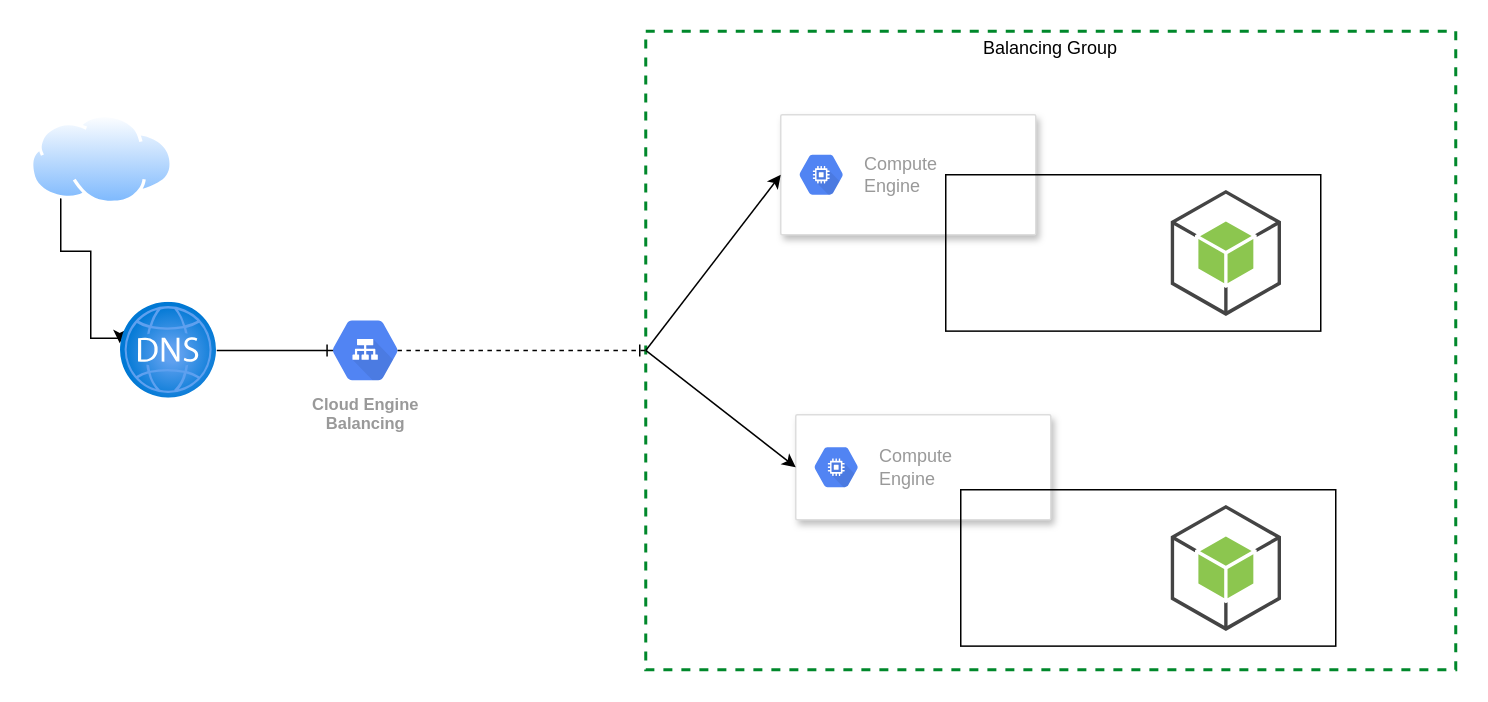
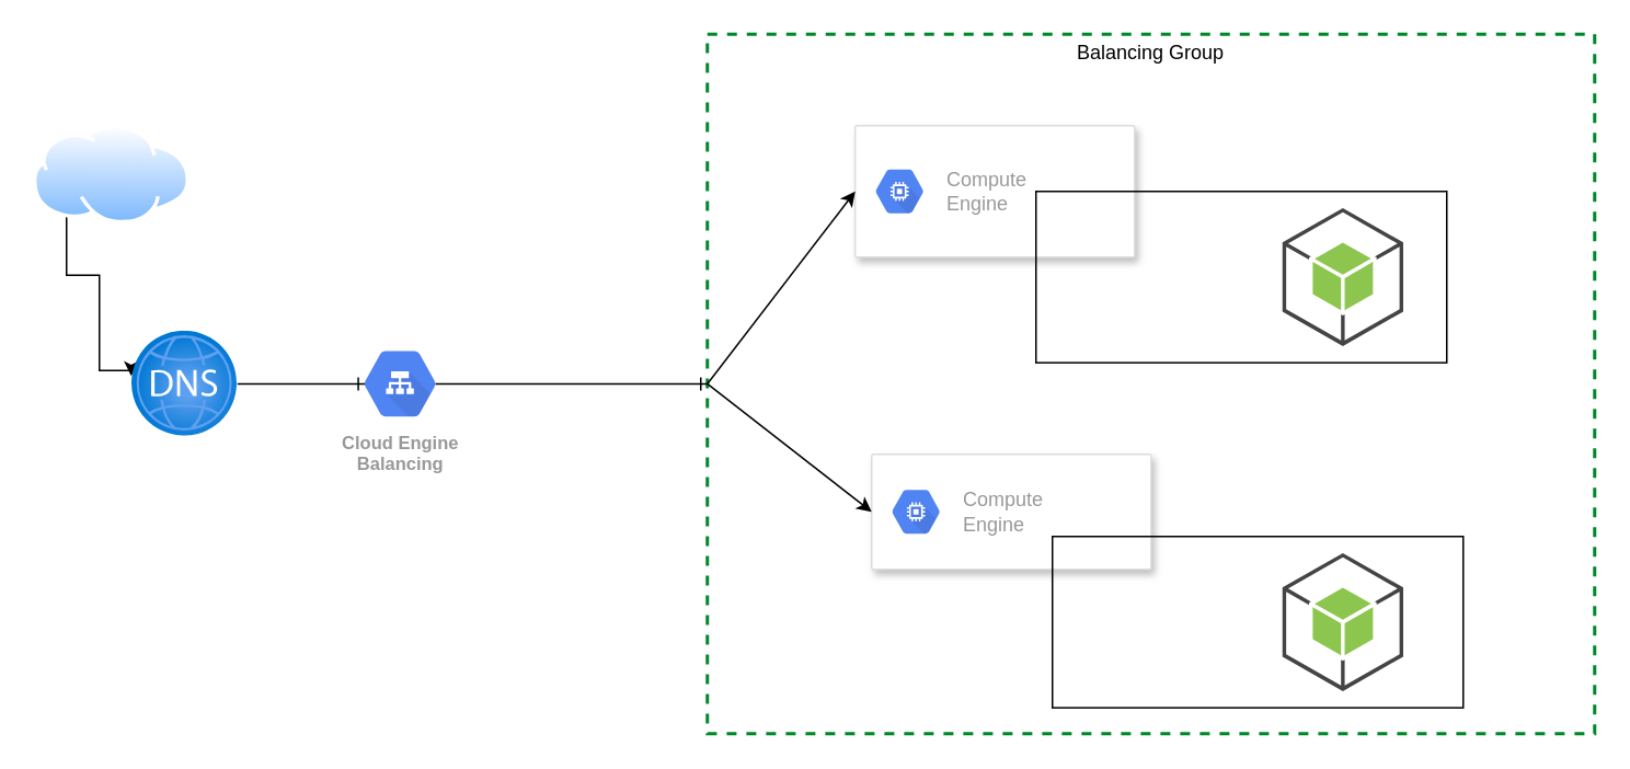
- <mxCell id="14" style="edgeStyle=orthogonalEdgeStyle;rounded=0;orthogonalLoop=1;jettySize=auto;html=1;exitX=0.825;exitY=0.5;exitDx=0;exitDy=0;exitPerimeter=0;entryX=0;entryY=0.5;entryDx=0;entryDy=0;endArrow=ERone;endFill=0;dashed=1;" edge="1" parent="1" source="15" target="2"><mxGeometry relative="1" as="geometry" /></mxCell>
+ <mxCell id="14" style="edgeStyle=orthogonalEdgeStyle;rounded=0;orthogonalLoop=1;jettySize=auto;html=1;exitX=0.825;exitY=0.5;exitDx=0;exitDy=0;exitPerimeter=0;entryX=0;entryY=0.5;entryDx=0;entryDy=0;endArrow=ERone;endFill=0;" edge="1" parent="1" source="15" target="2"><mxGeometry relative="1" as="geometry" /></mxCell>
